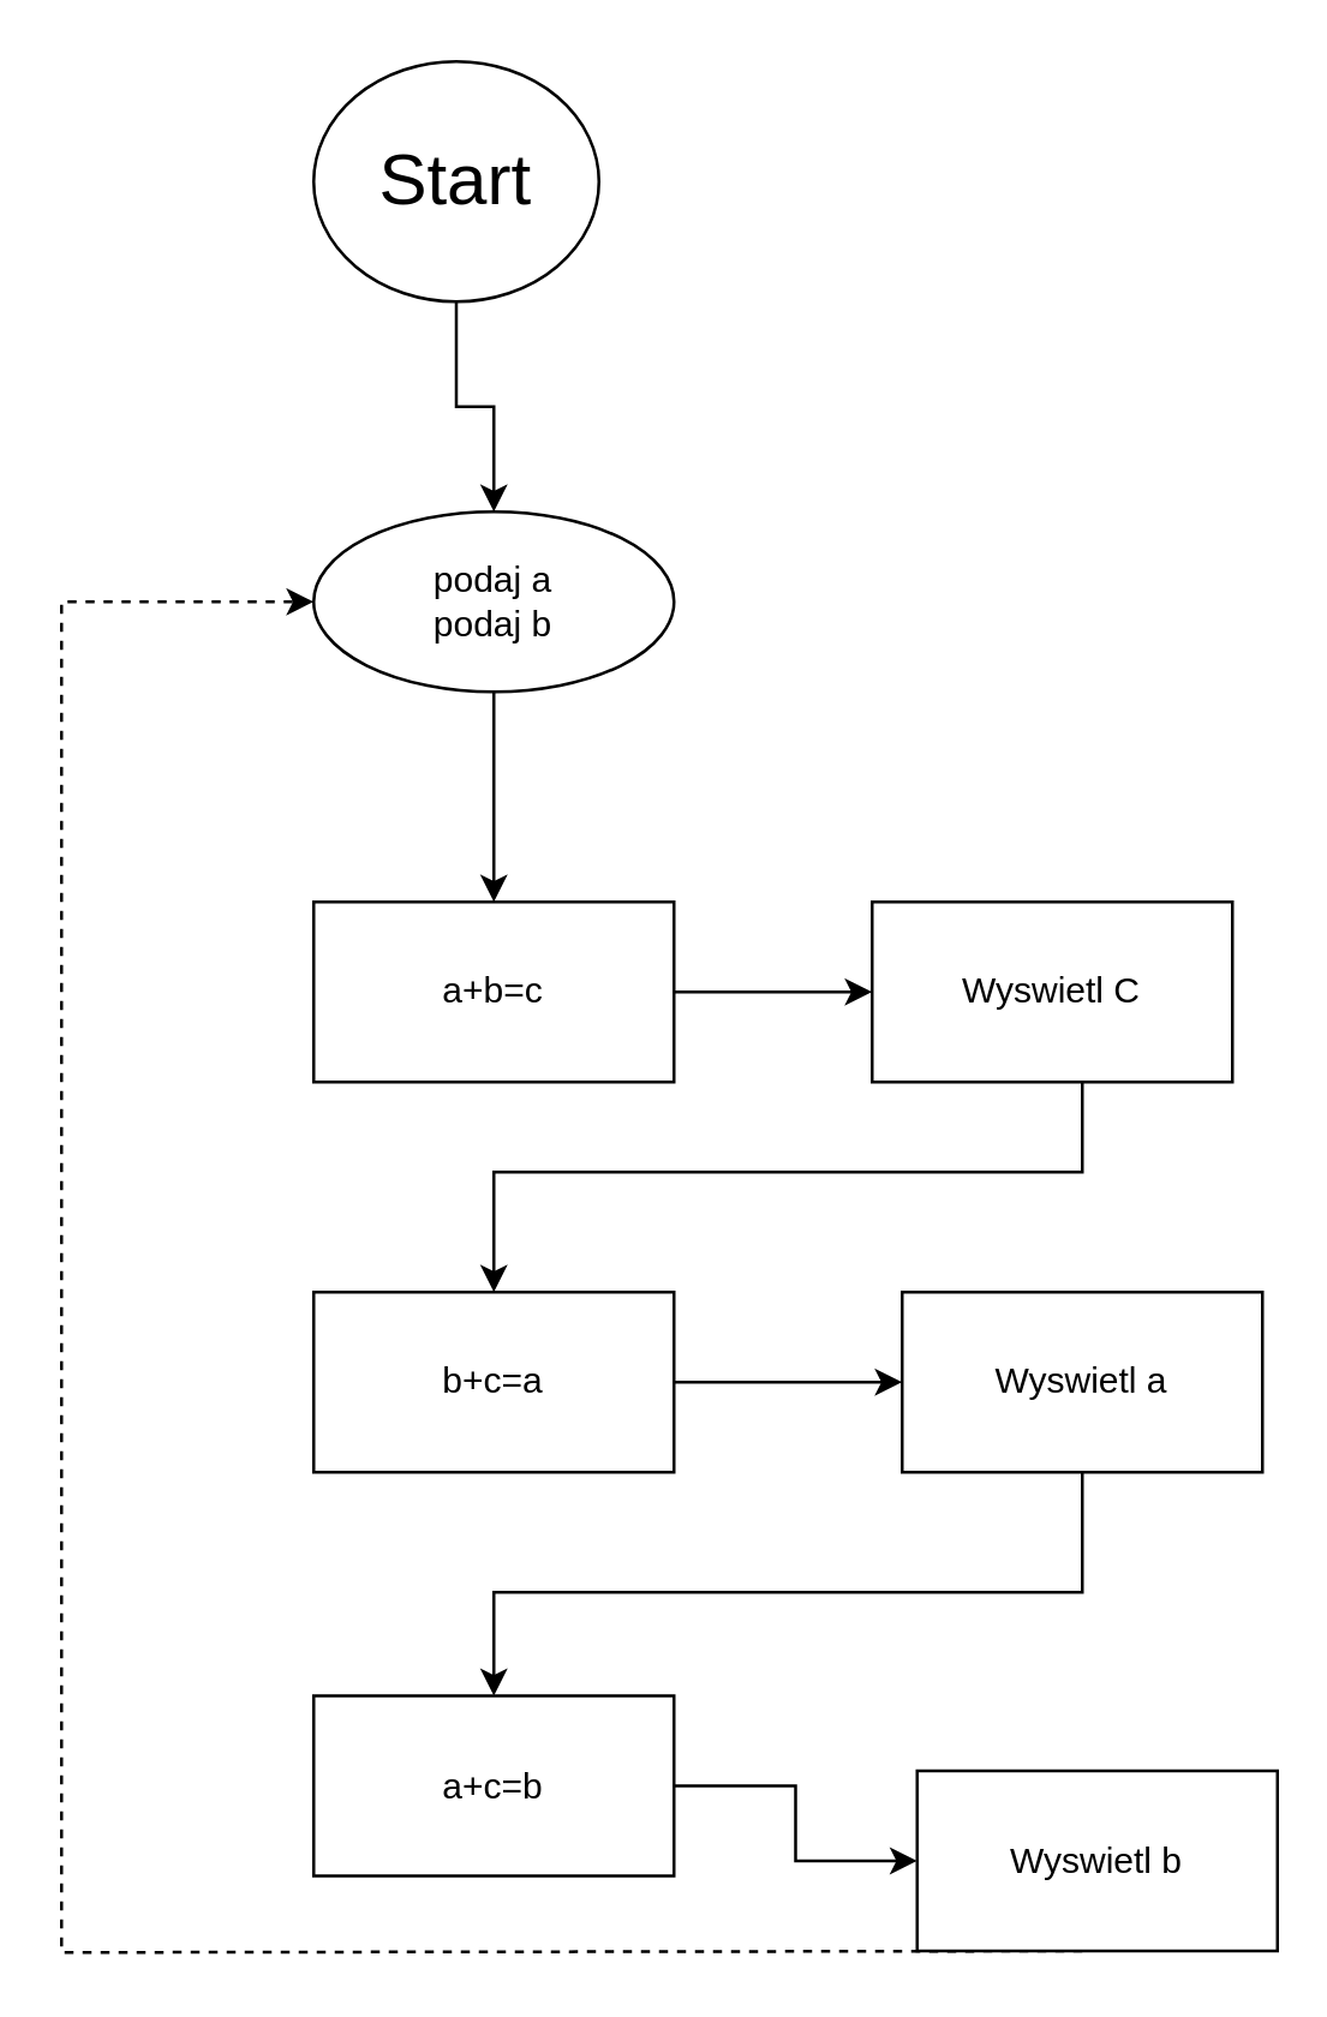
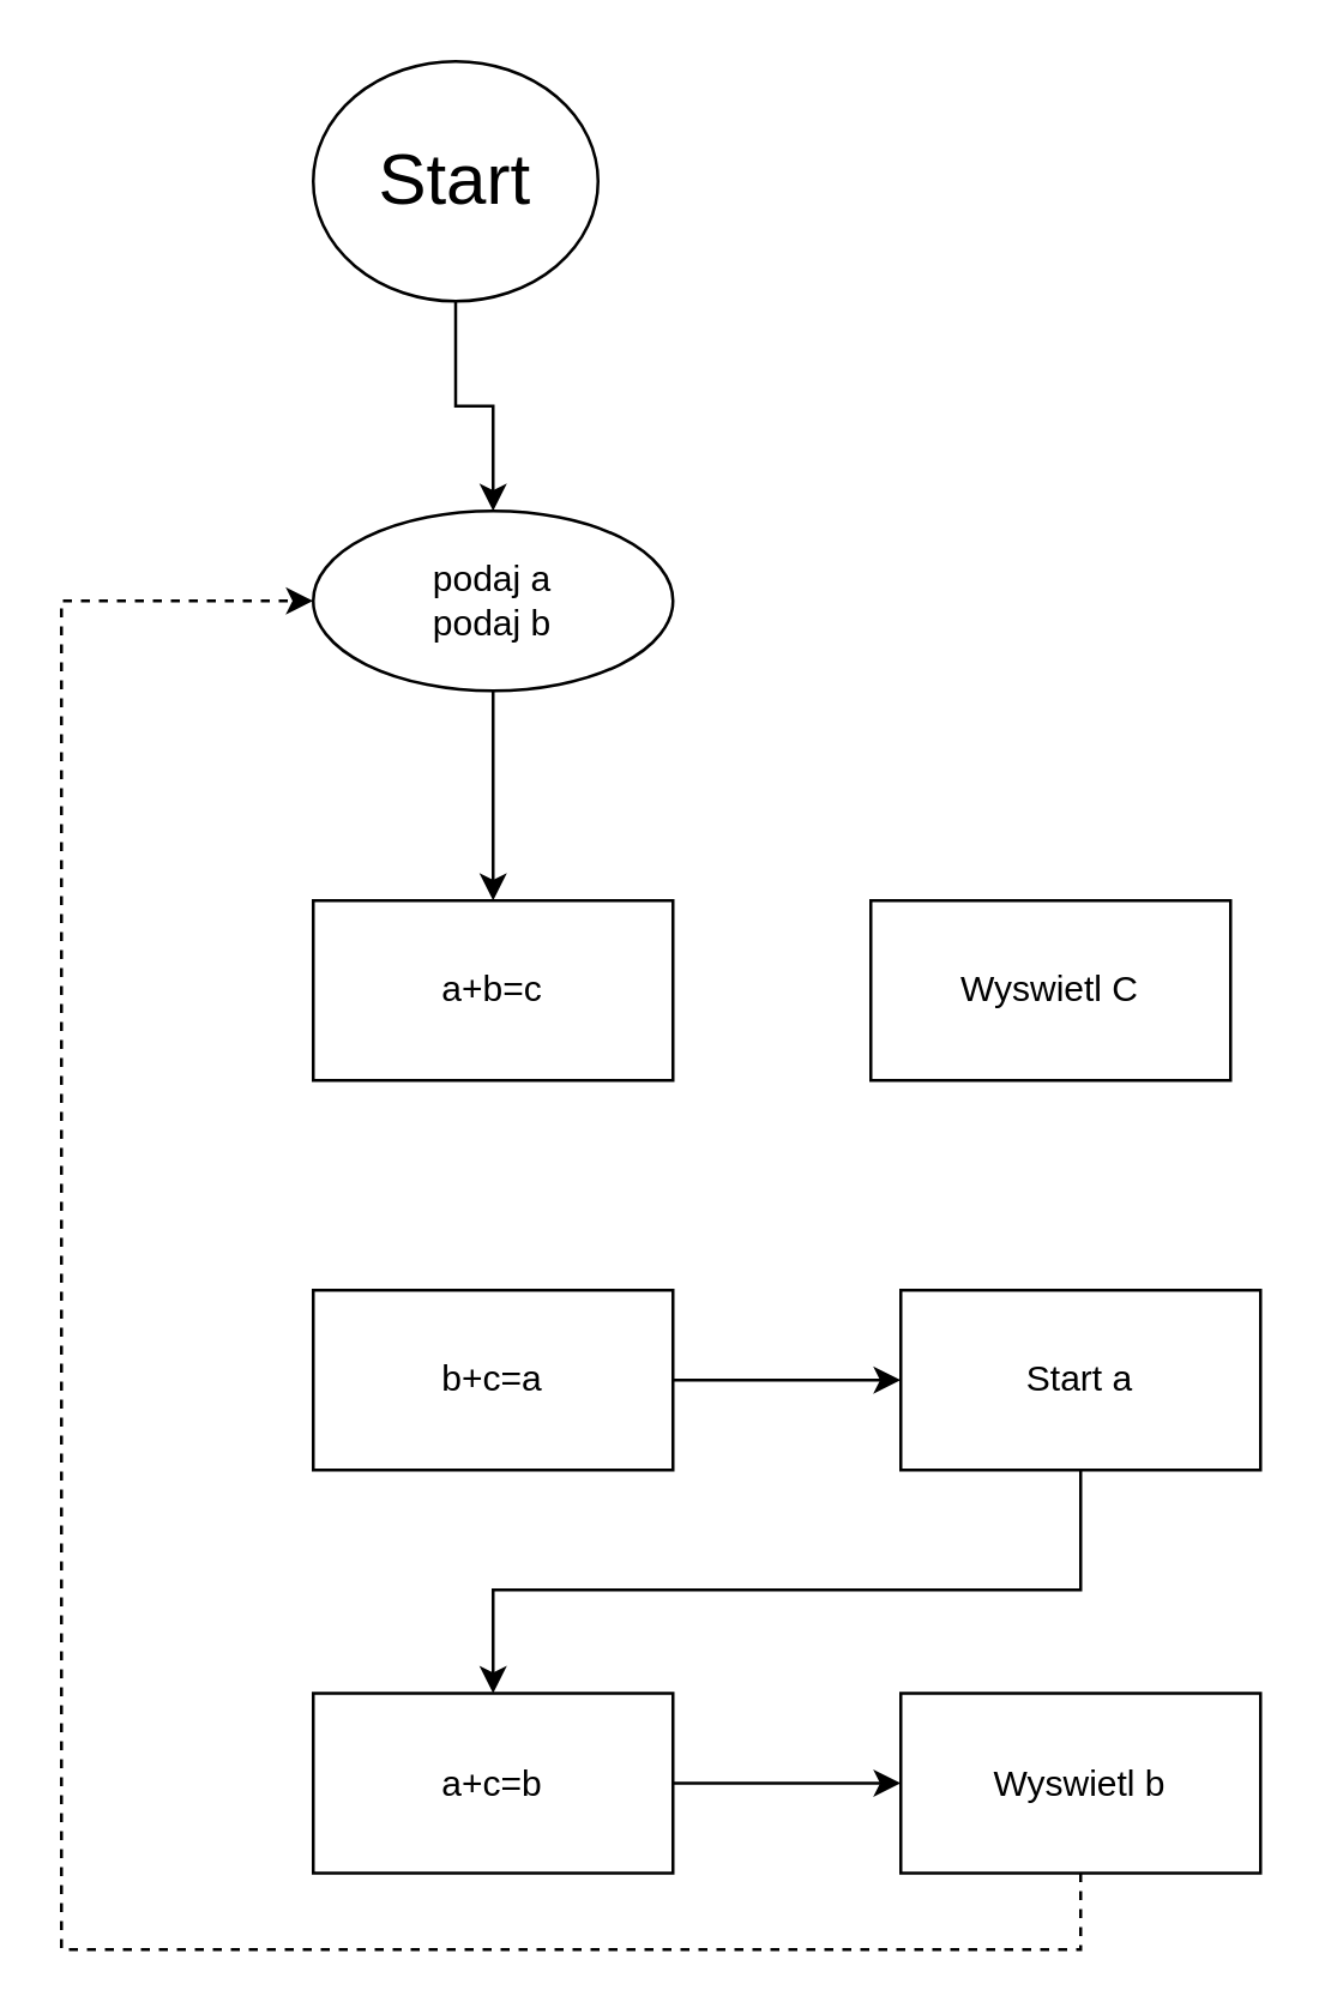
- <mxCell id="6" style="edgeStyle=orthogonalEdgeStyle;rounded=0;orthogonalLoop=1;jettySize=auto;html=1;entryX=0;entryY=0.5;entryDx=0;entryDy=0;" edge="1" parent="1" source="7" target="13"><mxGeometry relative="1" as="geometry" /></mxCell>
- <mxCell id="12" style="edgeStyle=orthogonalEdgeStyle;rounded=0;orthogonalLoop=1;jettySize=auto;html=1;entryX=0.5;entryY=0;entryDx=0;entryDy=0;" edge="1" parent="1" source="13" target="9"><mxGeometry relative="1" as="geometry"><Array as="points"><mxPoint x="360" y="390" /><mxPoint x="164" y="390" /></Array></mxGeometry></mxCell>
- <mxCell id="15" value="Wyswietl a" style="rounded=0;whiteSpace=wrap;html=1;" vertex="1" parent="1"><mxGeometry x="300" y="430" width="120" height="60" as="geometry" /></mxCell>
+ <mxCell id="15" value="Start a" style="rounded=0;whiteSpace=wrap;html=1;" vertex="1" parent="1"><mxGeometry x="300" y="430" width="120" height="60" as="geometry" /></mxCell>
- <mxCell id="17" value="Wyswietl b" style="rounded=0;whiteSpace=wrap;html=1;" vertex="1" parent="1"><mxGeometry x="305" y="589.5" width="120" height="60" as="geometry" /></mxCell>
+ <mxCell id="17" value="Wyswietl b" style="rounded=0;whiteSpace=wrap;html=1;" vertex="1" parent="1"><mxGeometry x="300" y="564.5" width="120" height="60" as="geometry" /></mxCell>
